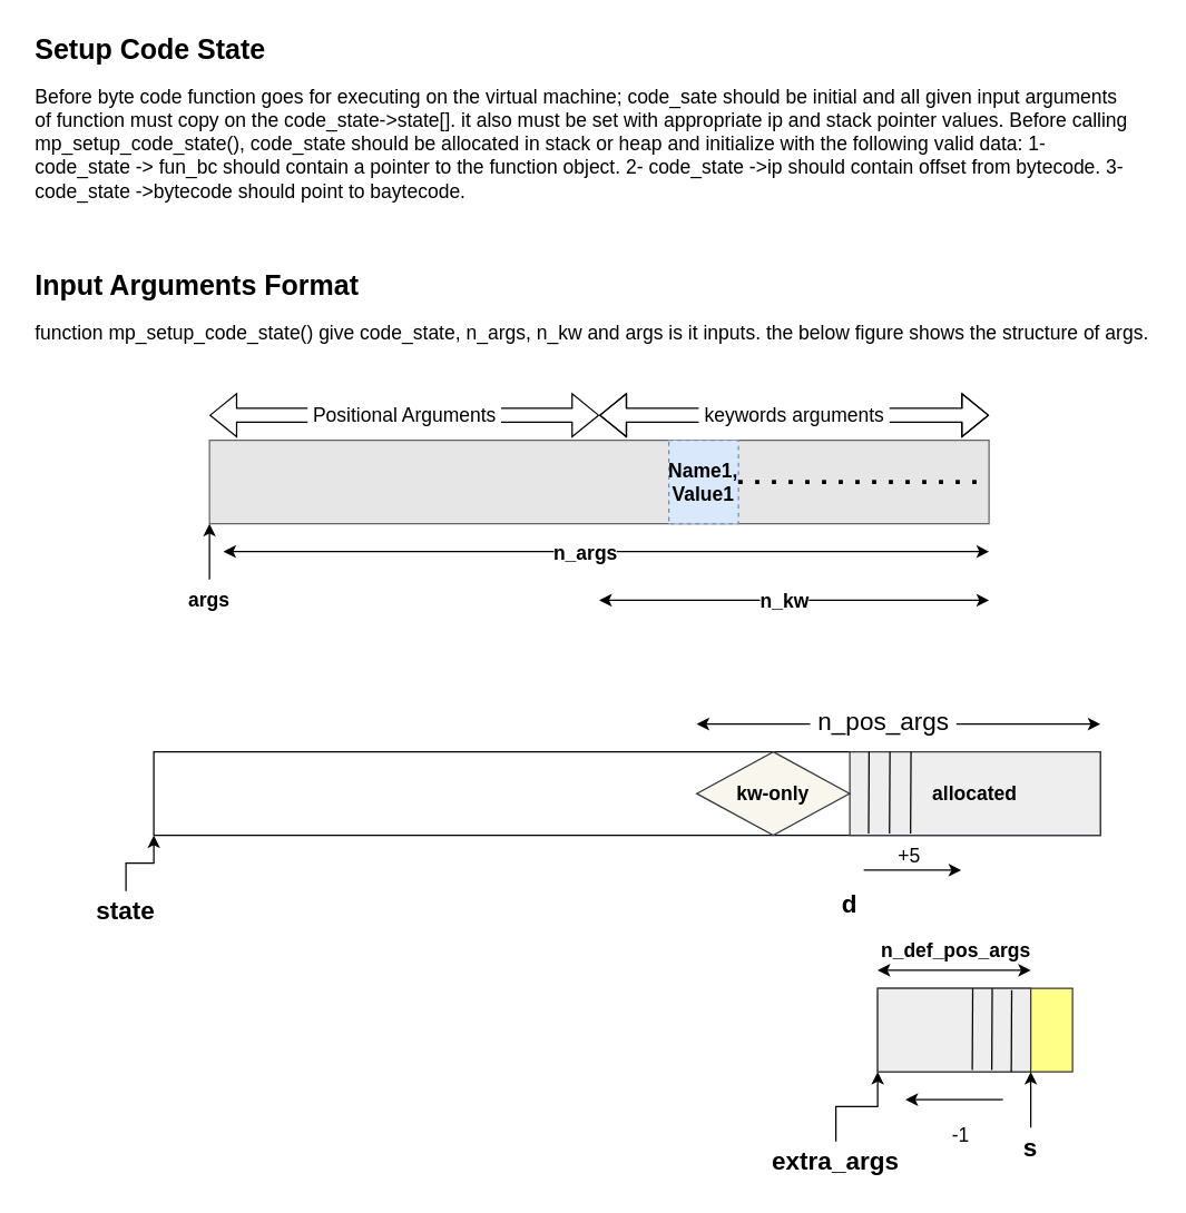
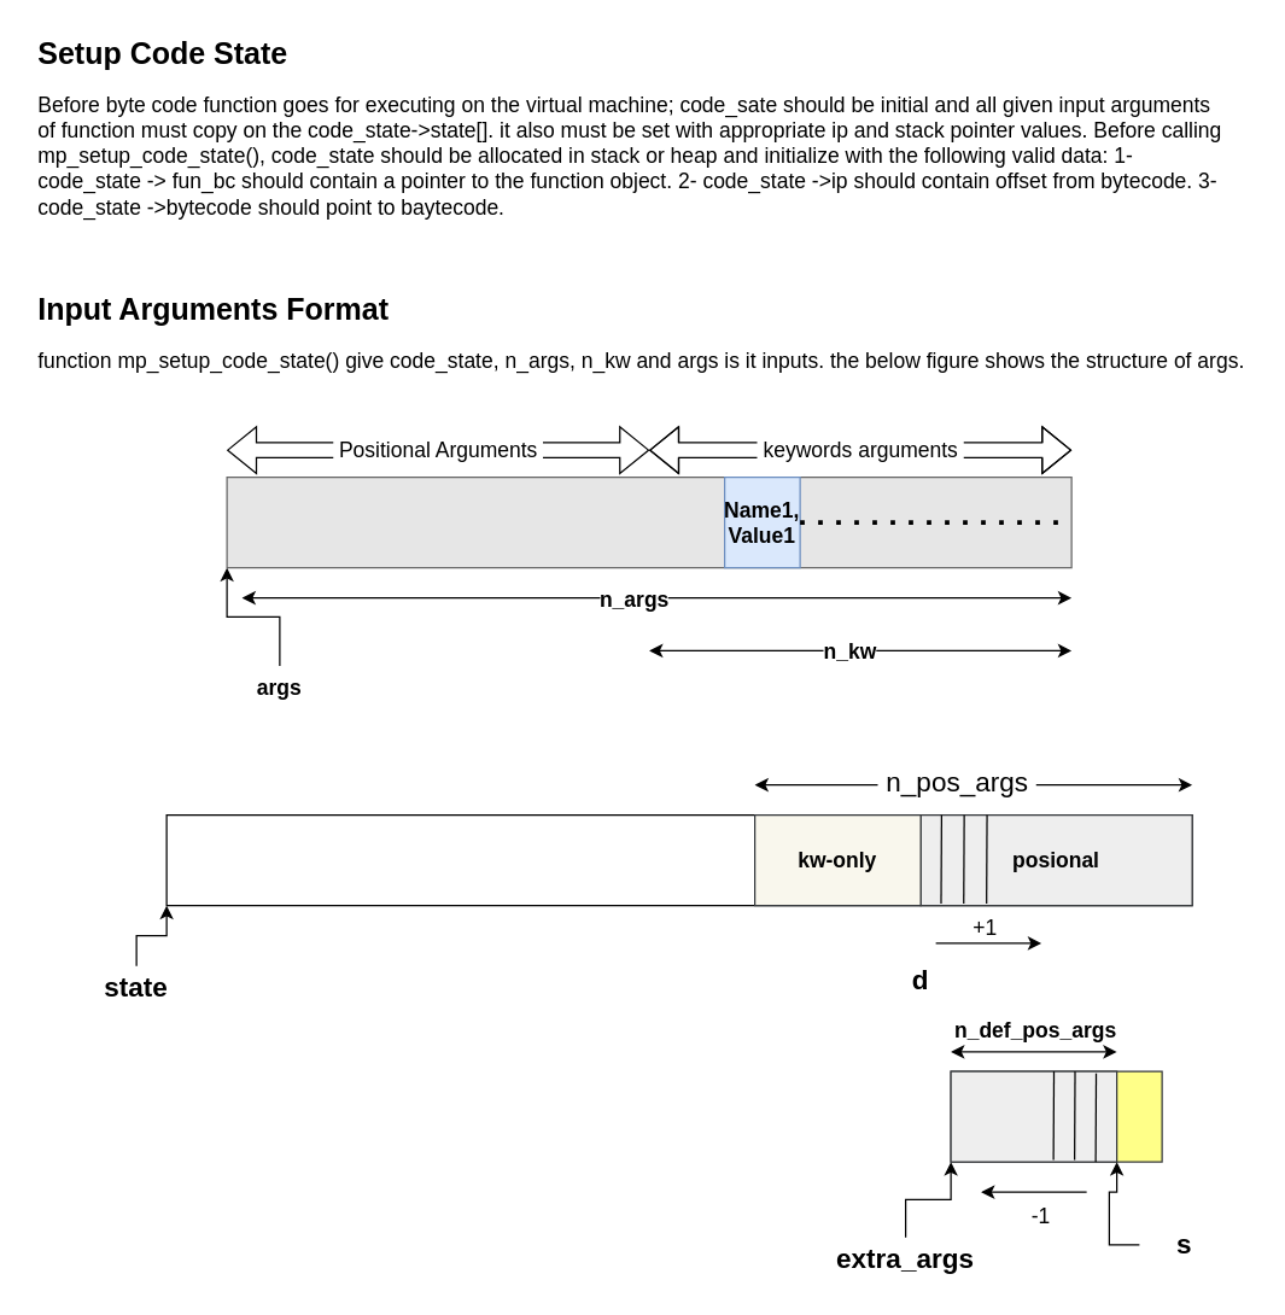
- <mxCell id="11" value="Name1, Value1" style="rounded=0;whiteSpace=wrap;html=1;fontSize=14;fontStyle=1;fillColor=#dae8fc;strokeColor=#6c8ebf;dashed=1;" vertex="1" parent="1"><mxGeometry x="480" y="316" width="50" height="60" as="geometry" /></mxCell>
+ <mxCell id="11" value="Name1, Value1" style="rounded=0;whiteSpace=wrap;html=1;fontSize=14;fontStyle=1;fillColor=#dae8fc;strokeColor=#6c8ebf;" vertex="1" parent="1"><mxGeometry x="480" y="316" width="50" height="60" as="geometry" /></mxCell>
- <mxCell id="6" value="args" style="text;html=1;strokeColor=none;fillColor=none;align=center;verticalAlign=middle;whiteSpace=wrap;rounded=0;fontSize=14;fontStyle=1" vertex="1" parent="1"><mxGeometry x="120" y="416" width="60" height="30" as="geometry" /></mxCell>
+ <mxCell id="6" value="args" style="text;html=1;strokeColor=none;fillColor=none;align=center;verticalAlign=middle;whiteSpace=wrap;rounded=0;fontSize=14;fontStyle=1" vertex="1" parent="1"><mxGeometry x="155" y="441" width="60" height="30" as="geometry" /></mxCell>
- <mxCell id="18" value="kw-only" style="rhombus;whiteSpace=wrap;html=1;fontSize=14;fillColor=#f9f7ed;strokeColor=#36393d;fontStyle=1;" vertex="1" parent="1"><mxGeometry x="500" y="540" width="110" height="60" as="geometry" /></mxCell>
+ <mxCell id="18" value="kw-only" style="rounded=0;whiteSpace=wrap;html=1;fontSize=14;fillColor=#f9f7ed;strokeColor=#36393d;fontStyle=1" vertex="1" parent="1"><mxGeometry x="500" y="540" width="110" height="60" as="geometry" /></mxCell>
- <mxCell id="17" value="allocated" style="rounded=0;whiteSpace=wrap;html=1;fontSize=14;fillColor=#eeeeee;strokeColor=#36393d;fontStyle=1" vertex="1" parent="1"><mxGeometry x="610" y="540" width="180" height="60" as="geometry" /></mxCell>
+ <mxCell id="17" value="posional" style="rounded=0;whiteSpace=wrap;html=1;fontSize=14;fillColor=#eeeeee;strokeColor=#36393d;fontStyle=1" vertex="1" parent="1"><mxGeometry x="610" y="540" width="180" height="60" as="geometry" /></mxCell>
- <mxCell id="28" value="+5" style="text;html=1;strokeColor=none;fillColor=none;align=center;verticalAlign=middle;whiteSpace=wrap;rounded=0;fontSize=14;" vertex="1" parent="1"><mxGeometry x="638.5" y="600" width="27.5" height="29" as="geometry" /></mxCell>
+ <mxCell id="28" value="+1" style="text;html=1;strokeColor=none;fillColor=none;align=center;verticalAlign=middle;whiteSpace=wrap;rounded=0;fontSize=14;" vertex="1" parent="1"><mxGeometry x="638.5" y="600" width="27.5" height="29" as="geometry" /></mxCell>
- <mxCell id="35" value="-1" style="text;html=1;strokeColor=none;fillColor=none;align=center;verticalAlign=middle;whiteSpace=wrap;rounded=0;fontSize=14;" vertex="1" parent="1"><mxGeometry x="676.25" y="801" width="27.5" height="29" as="geometry" /></mxCell>
+ <mxCell id="35" value="-1" style="text;html=1;strokeColor=none;fillColor=none;align=center;verticalAlign=middle;whiteSpace=wrap;rounded=0;fontSize=14;" vertex="1" parent="1"><mxGeometry x="676.25" y="791" width="27.5" height="29" as="geometry" /></mxCell>
- <mxCell id="31" value="s" style="text;html=1;strokeColor=none;fillColor=none;align=center;verticalAlign=middle;whiteSpace=wrap;rounded=0;fontSize=18;fontStyle=1" vertex="1" parent="1"><mxGeometry x="710" y="810" width="60" height="30" as="geometry" /></mxCell>
+ <mxCell id="31" value="s" style="text;html=1;strokeColor=none;fillColor=none;align=center;verticalAlign=middle;whiteSpace=wrap;rounded=0;fontSize=18;fontStyle=1" vertex="1" parent="1"><mxGeometry x="755" y="810" width="60" height="30" as="geometry" /></mxCell>
